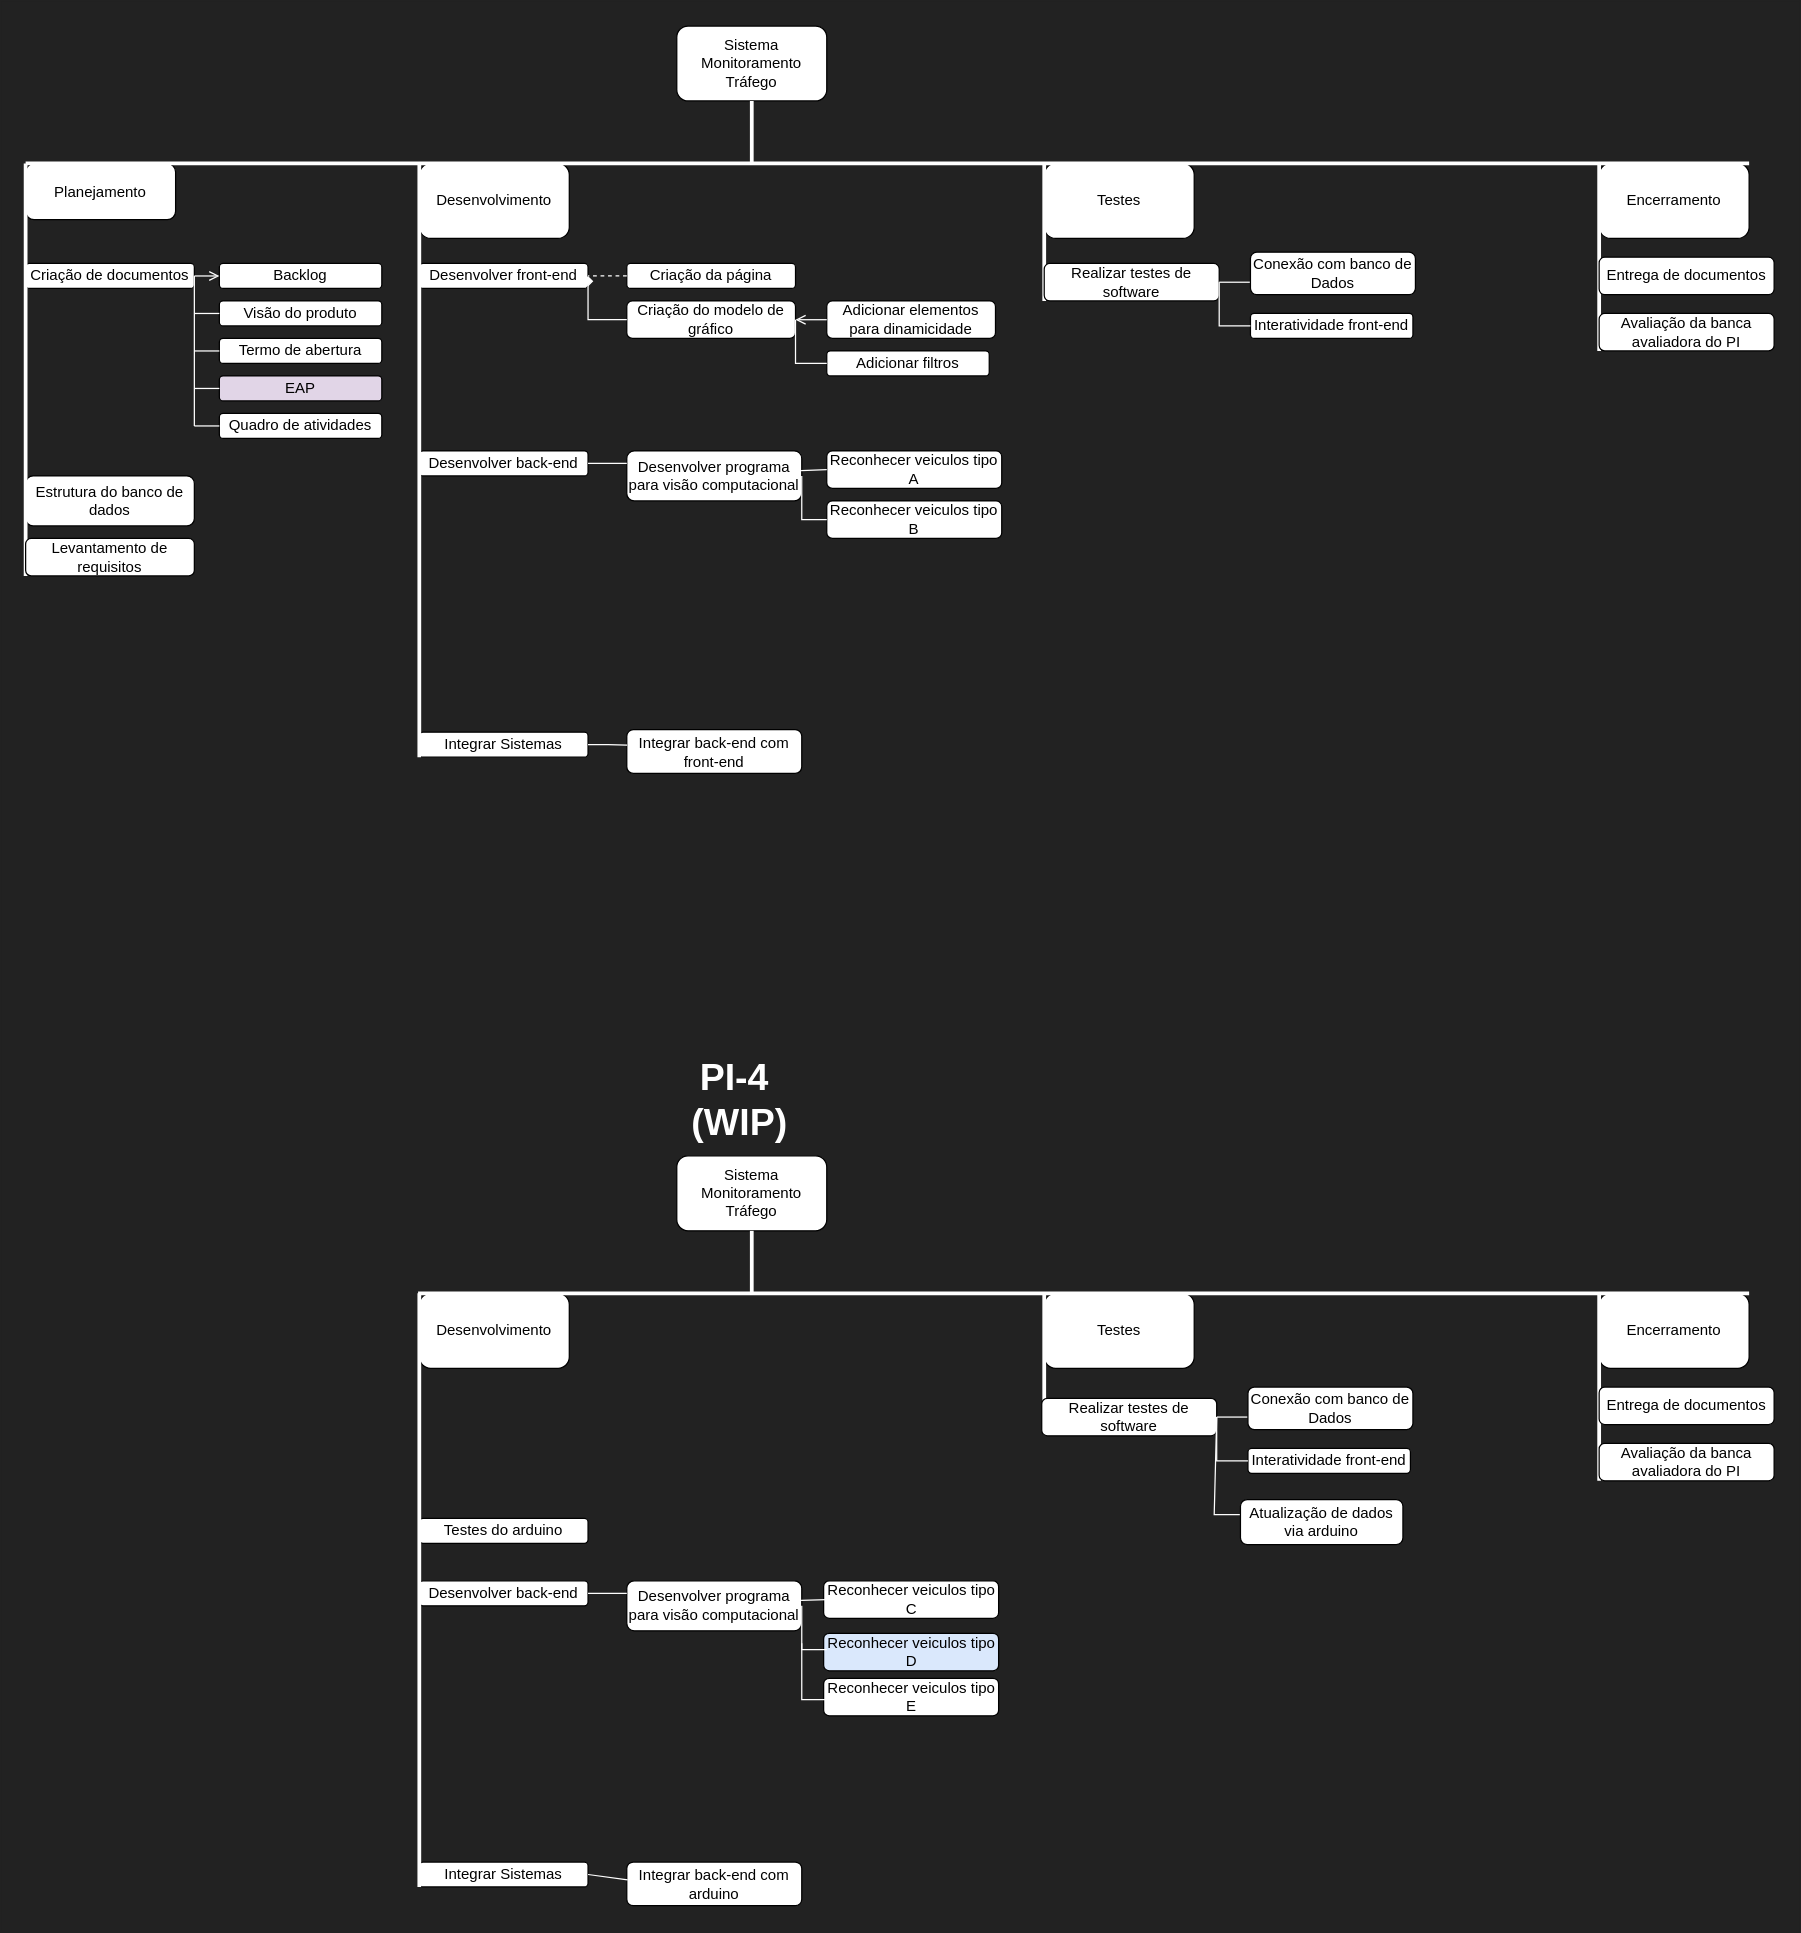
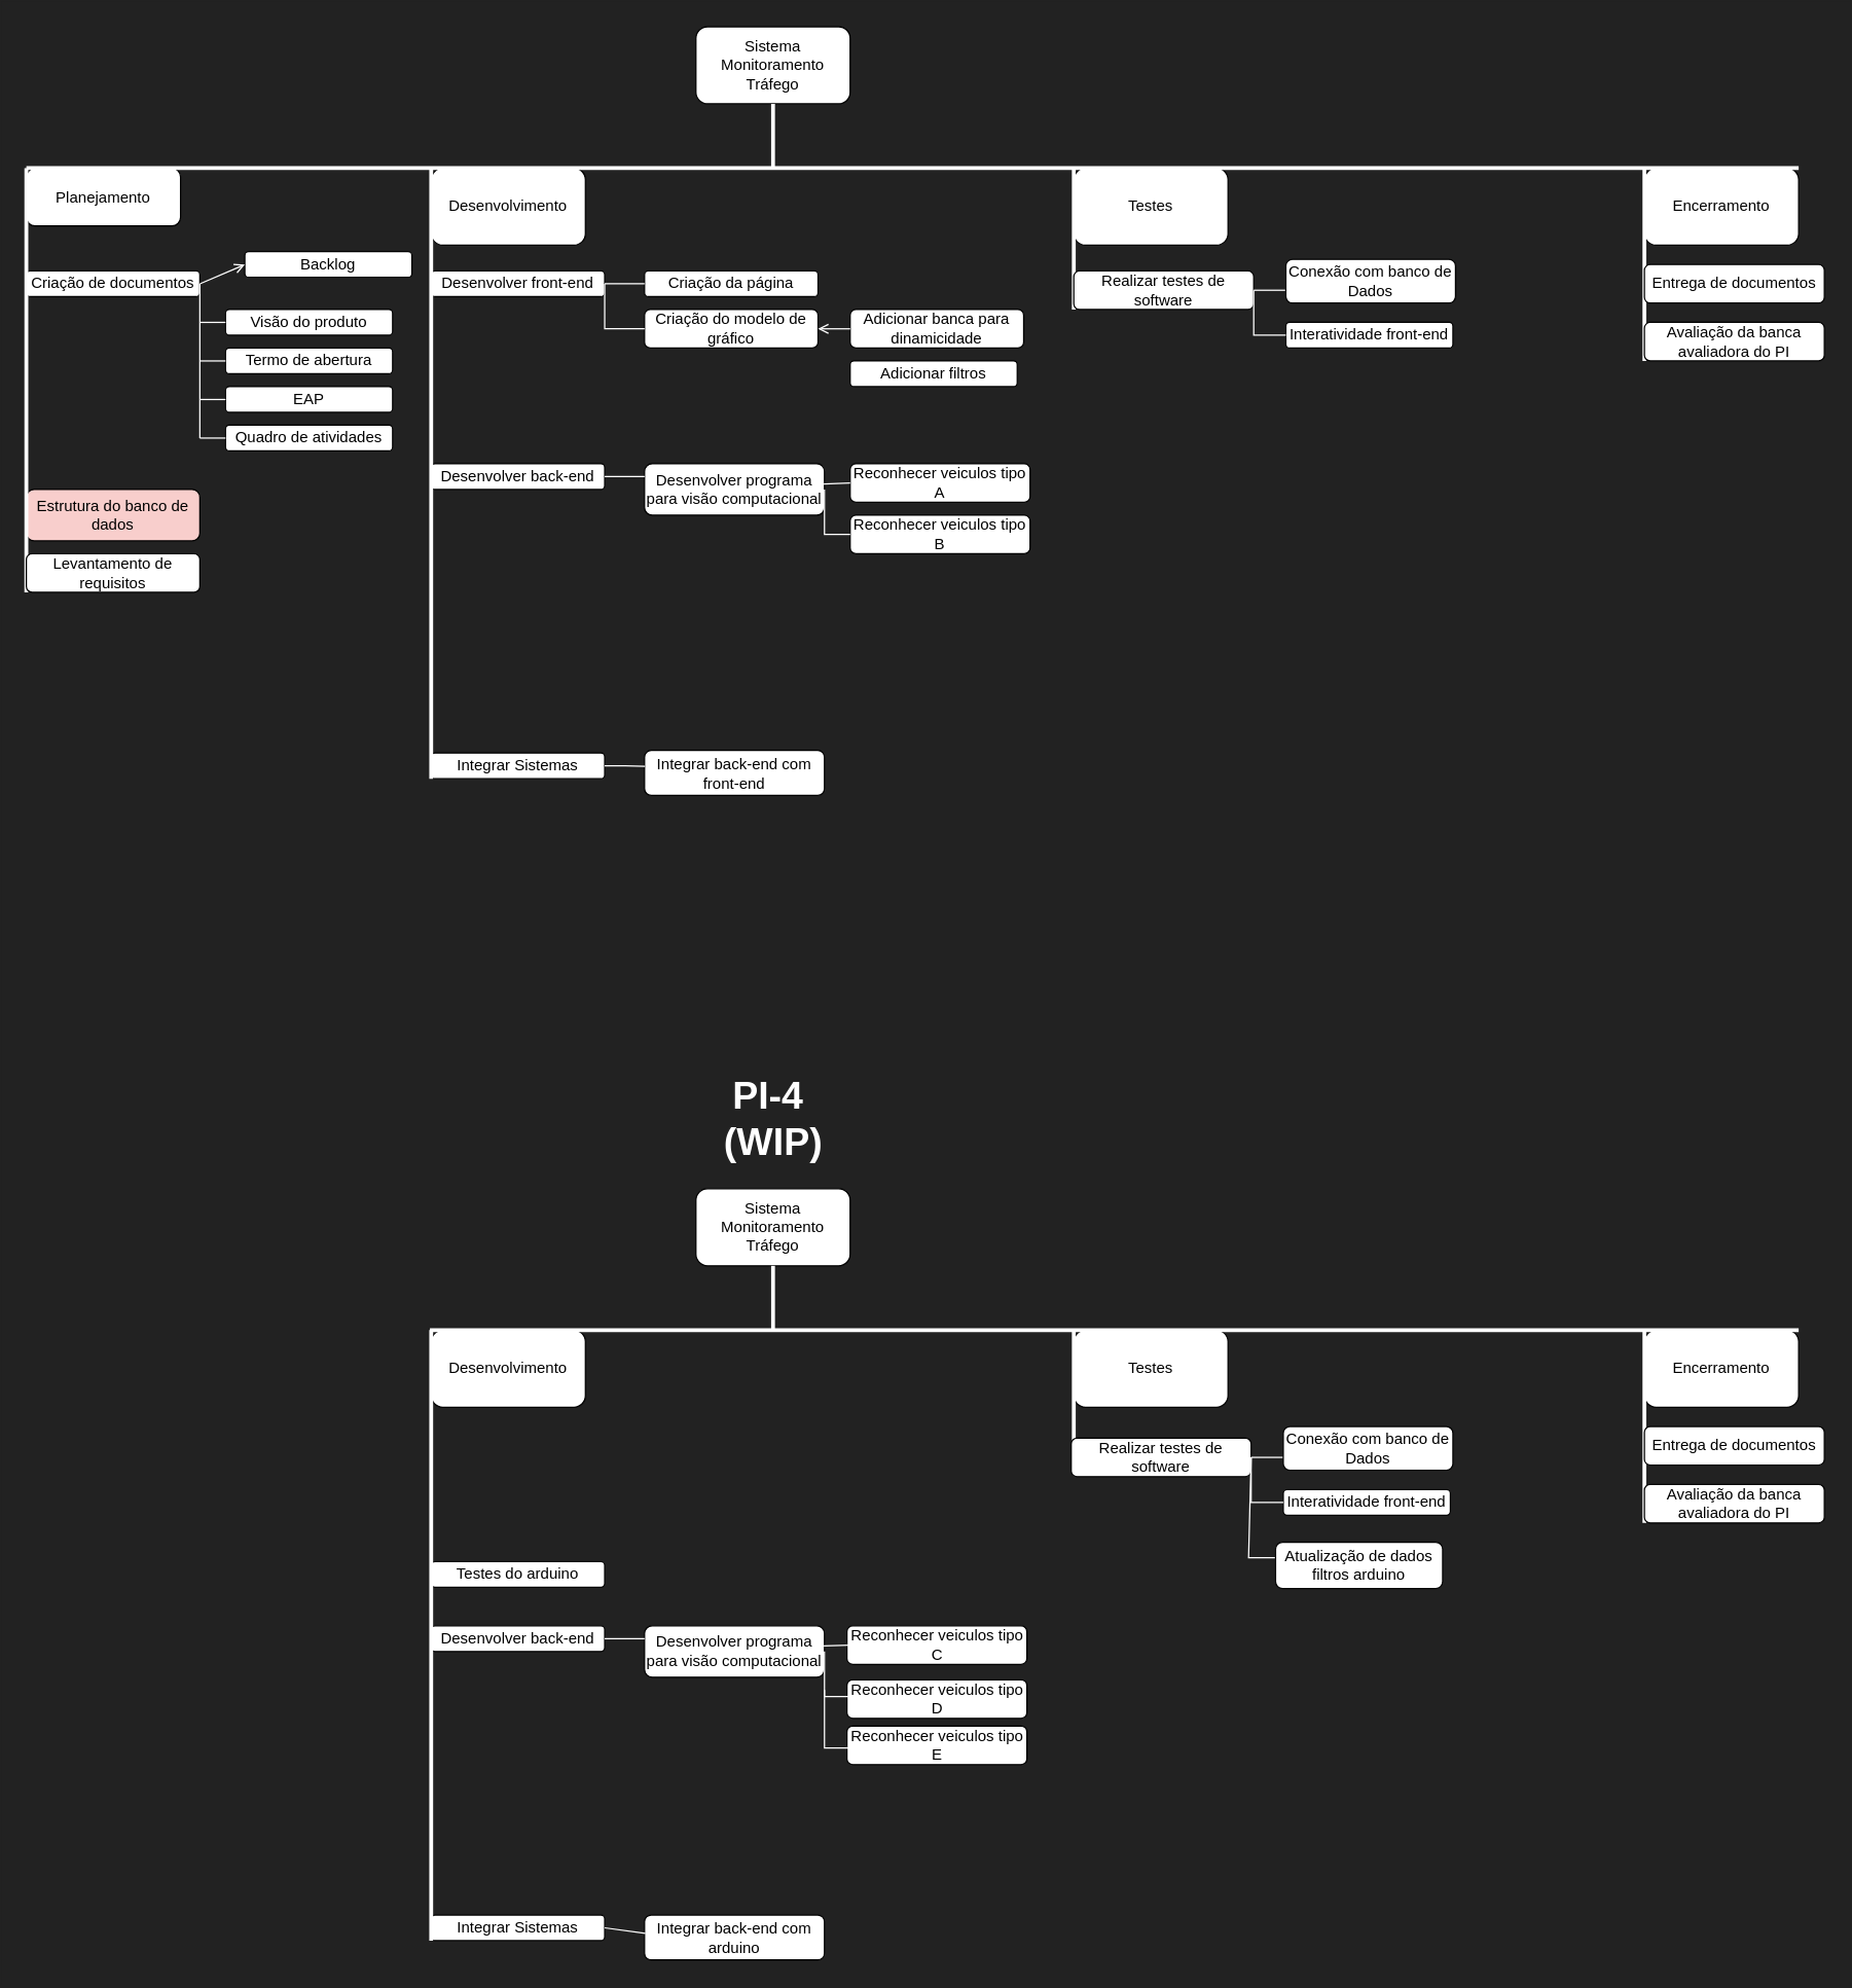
- <mxCell id="5" value="Backlog" style="rounded=1;whiteSpace=wrap;html=1;" parent="1" vertex="1"><mxGeometry x="175" y="210" width="130" height="20" as="geometry" /></mxCell>
+ <mxCell id="5" value="Backlog" style="rounded=1;whiteSpace=wrap;html=1;" parent="1" vertex="1"><mxGeometry x="190" y="195" width="130" height="20" as="geometry" /></mxCell>
- <mxCell id="29" value="" style="endArrow=none;html=1;rounded=0;strokeColor=#FFFFFF;entryX=1;entryY=0.5;entryDx=0;entryDy=0;exitX=0;exitY=0.5;exitDx=0;exitDy=0;dashed=1;" parent="1" source="20" target="19" edge="1"><mxGeometry width="50" height="50" relative="1" as="geometry"><mxPoint x="111" y="350" as="sourcePoint" /><mxPoint x="111" y="230" as="targetPoint" /></mxGeometry></mxCell>
+ <mxCell id="29" value="" style="endArrow=none;html=1;rounded=0;strokeColor=#FFFFFF;entryX=1;entryY=0.5;entryDx=0;entryDy=0;exitX=0;exitY=0.5;exitDx=0;exitDy=0;" parent="1" source="20" target="19" edge="1"><mxGeometry width="50" height="50" relative="1" as="geometry"><mxPoint x="111" y="350" as="sourcePoint" /><mxPoint x="111" y="230" as="targetPoint" /></mxGeometry></mxCell>
- <mxCell id="30" value="" style="endArrow=diamond;html=1;rounded=0;strokeColor=#FFFFFF;entryX=1;entryY=0.5;entryDx=0;entryDy=0;exitX=0;exitY=0.5;exitDx=0;exitDy=0;" parent="1" source="21" target="19" edge="1"><mxGeometry width="50" height="50" relative="1" as="geometry"><mxPoint x="511" y="230" as="sourcePoint" /><mxPoint x="480" y="230" as="targetPoint" /><Array as="points"><mxPoint x="470" y="255" /></Array></mxGeometry></mxCell>
+ <mxCell id="30" value="" style="endArrow=none;html=1;rounded=0;strokeColor=#FFFFFF;entryX=1;entryY=0.5;entryDx=0;entryDy=0;exitX=0;exitY=0.5;exitDx=0;exitDy=0;" parent="1" source="21" target="19" edge="1"><mxGeometry width="50" height="50" relative="1" as="geometry"><mxPoint x="511" y="230" as="sourcePoint" /><mxPoint x="480" y="230" as="targetPoint" /><Array as="points"><mxPoint x="470" y="255" /></Array></mxGeometry></mxCell>
- <mxCell id="35" value="Adicionar elementos para dinamicidade" style="rounded=1;whiteSpace=wrap;html=1;" parent="1" vertex="1"><mxGeometry x="661" y="240" width="135" height="30" as="geometry" /></mxCell>
+ <mxCell id="35" value="Adicionar banca para dinamicidade" style="rounded=1;whiteSpace=wrap;html=1;" parent="1" vertex="1"><mxGeometry x="661" y="240" width="135" height="30" as="geometry" /></mxCell>
- <mxCell id="38" value="" style="endArrow=none;html=1;rounded=0;strokeColor=#FFFFFF;entryX=1;entryY=0.5;entryDx=0;entryDy=0;exitX=0;exitY=0.5;exitDx=0;exitDy=0;" parent="1" source="37" target="21" edge="1"><mxGeometry width="50" height="50" relative="1" as="geometry"><mxPoint x="671" y="265" as="sourcePoint" /><mxPoint x="646" y="265" as="targetPoint" /><Array as="points"><mxPoint x="636" y="290" /></Array></mxGeometry></mxCell>
- <mxCell id="8" value="EAP" style="rounded=1;whiteSpace=wrap;html=1;fillColor=#e1d5e7;" parent="1" vertex="1"><mxGeometry x="175" y="300" width="130" height="20" as="geometry" /></mxCell>
+ <mxCell id="8" value="EAP" style="rounded=1;whiteSpace=wrap;html=1;" parent="1" vertex="1"><mxGeometry x="175" y="300" width="130" height="20" as="geometry" /></mxCell>
- <mxCell id="16" value="Estrutura do banco de dados" style="rounded=1;whiteSpace=wrap;html=1;" parent="1" vertex="1"><mxGeometry x="20" y="380" width="135" height="40" as="geometry" /></mxCell>
+ <mxCell id="16" value="Estrutura do banco de dados" style="rounded=1;whiteSpace=wrap;html=1;fillColor=#f8cecc;" parent="1" vertex="1"><mxGeometry x="20" y="380" width="135" height="40" as="geometry" /></mxCell>
- <mxCell id="73" value="&lt;b&gt;&lt;font style=&quot;font-size: 30px;&quot; color=&quot;#ffffff&quot;&gt;PI-4&amp;nbsp; (WIP)&lt;/font&gt;&lt;/b&gt;" style="text;html=1;align=center;verticalAlign=middle;whiteSpace=wrap;rounded=0;" vertex="1" parent="1"><mxGeometry x="535.5" y="841" width="111" height="75" as="geometry" /></mxCell>
+ <mxCell id="73" value="&lt;b&gt;&lt;font style=&quot;font-size: 30px;&quot; color=&quot;#ffffff&quot;&gt;PI-4&amp;nbsp; (WIP)&lt;/font&gt;&lt;/b&gt;" style="text;html=1;align=center;verticalAlign=middle;whiteSpace=wrap;rounded=0;" vertex="1" parent="1"><mxGeometry x="545.5" y="831" width="111" height="75" as="geometry" /></mxCell>
- <mxCell id="84" value="Atualização de dados via arduino" style="rounded=1;whiteSpace=wrap;html=1;" vertex="1" parent="1"><mxGeometry x="992" y="1199" width="130" height="36" as="geometry" /></mxCell>
+ <mxCell id="84" value="Atualização de dados filtros arduino" style="rounded=1;whiteSpace=wrap;html=1;" vertex="1" parent="1"><mxGeometry x="992" y="1199" width="130" height="36" as="geometry" /></mxCell>
- <mxCell id="55" value="Reconhecer veiculos tipo D" style="rounded=1;whiteSpace=wrap;html=1;fillColor=#dae8fc;" vertex="1" parent="1"><mxGeometry x="658.5" y="1306" width="140" height="30" as="geometry" /></mxCell>
+ <mxCell id="55" value="Reconhecer veiculos tipo D" style="rounded=1;whiteSpace=wrap;html=1;" vertex="1" parent="1"><mxGeometry x="658.5" y="1306" width="140" height="30" as="geometry" /></mxCell>
